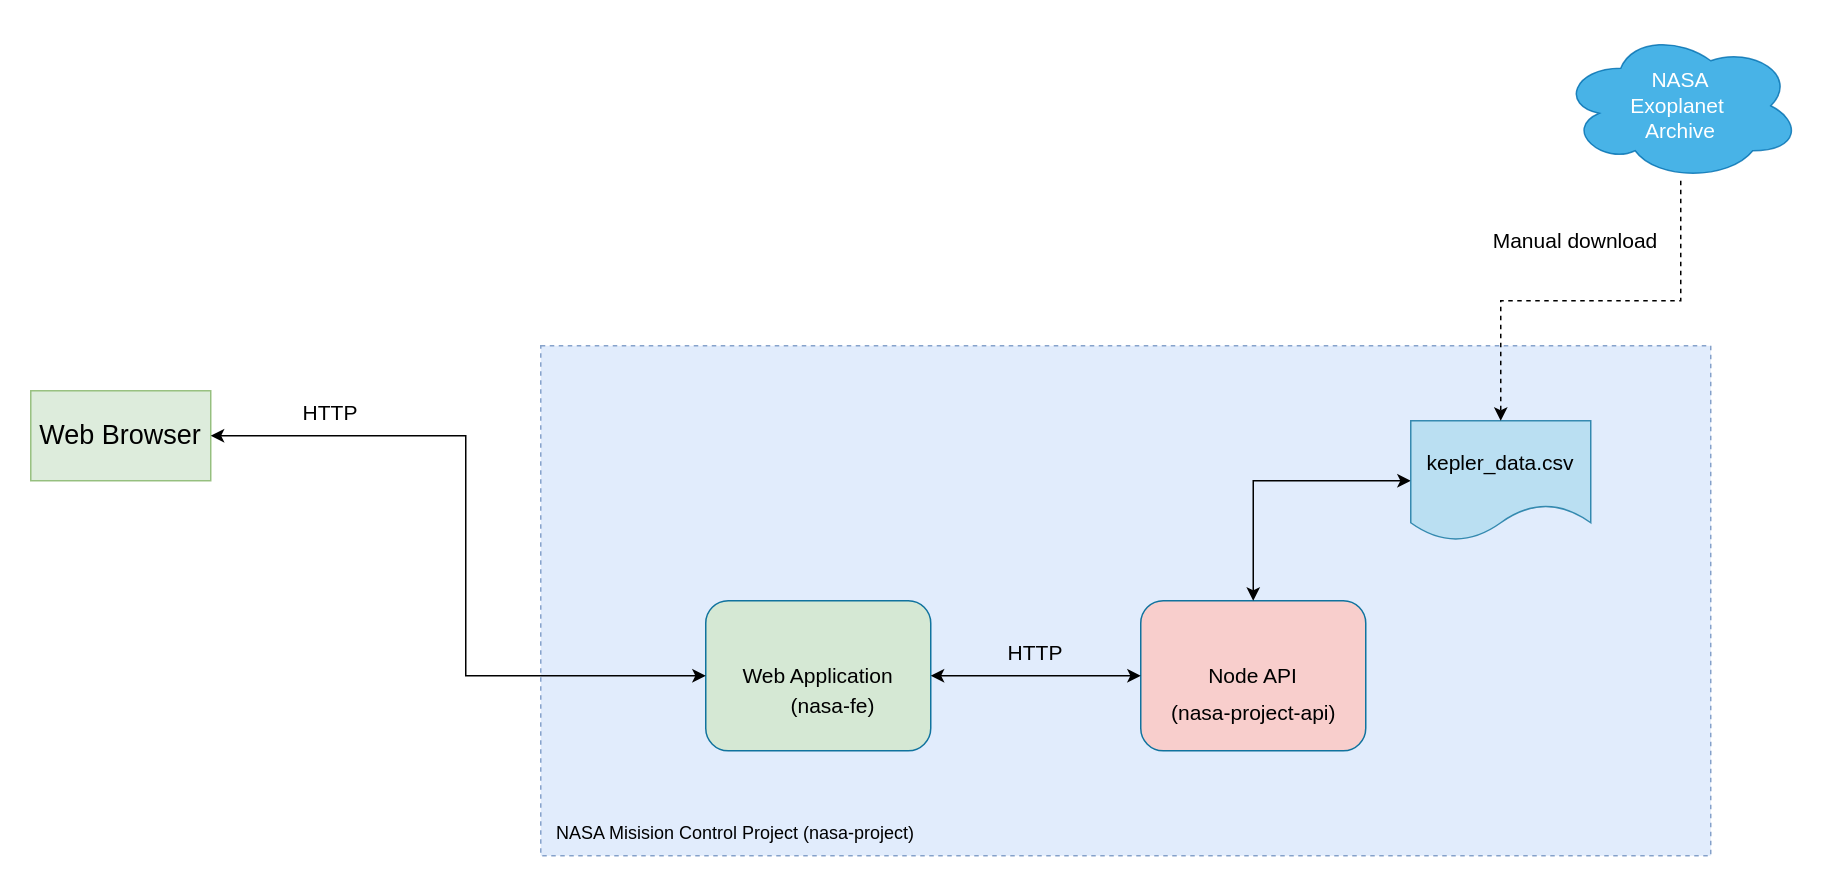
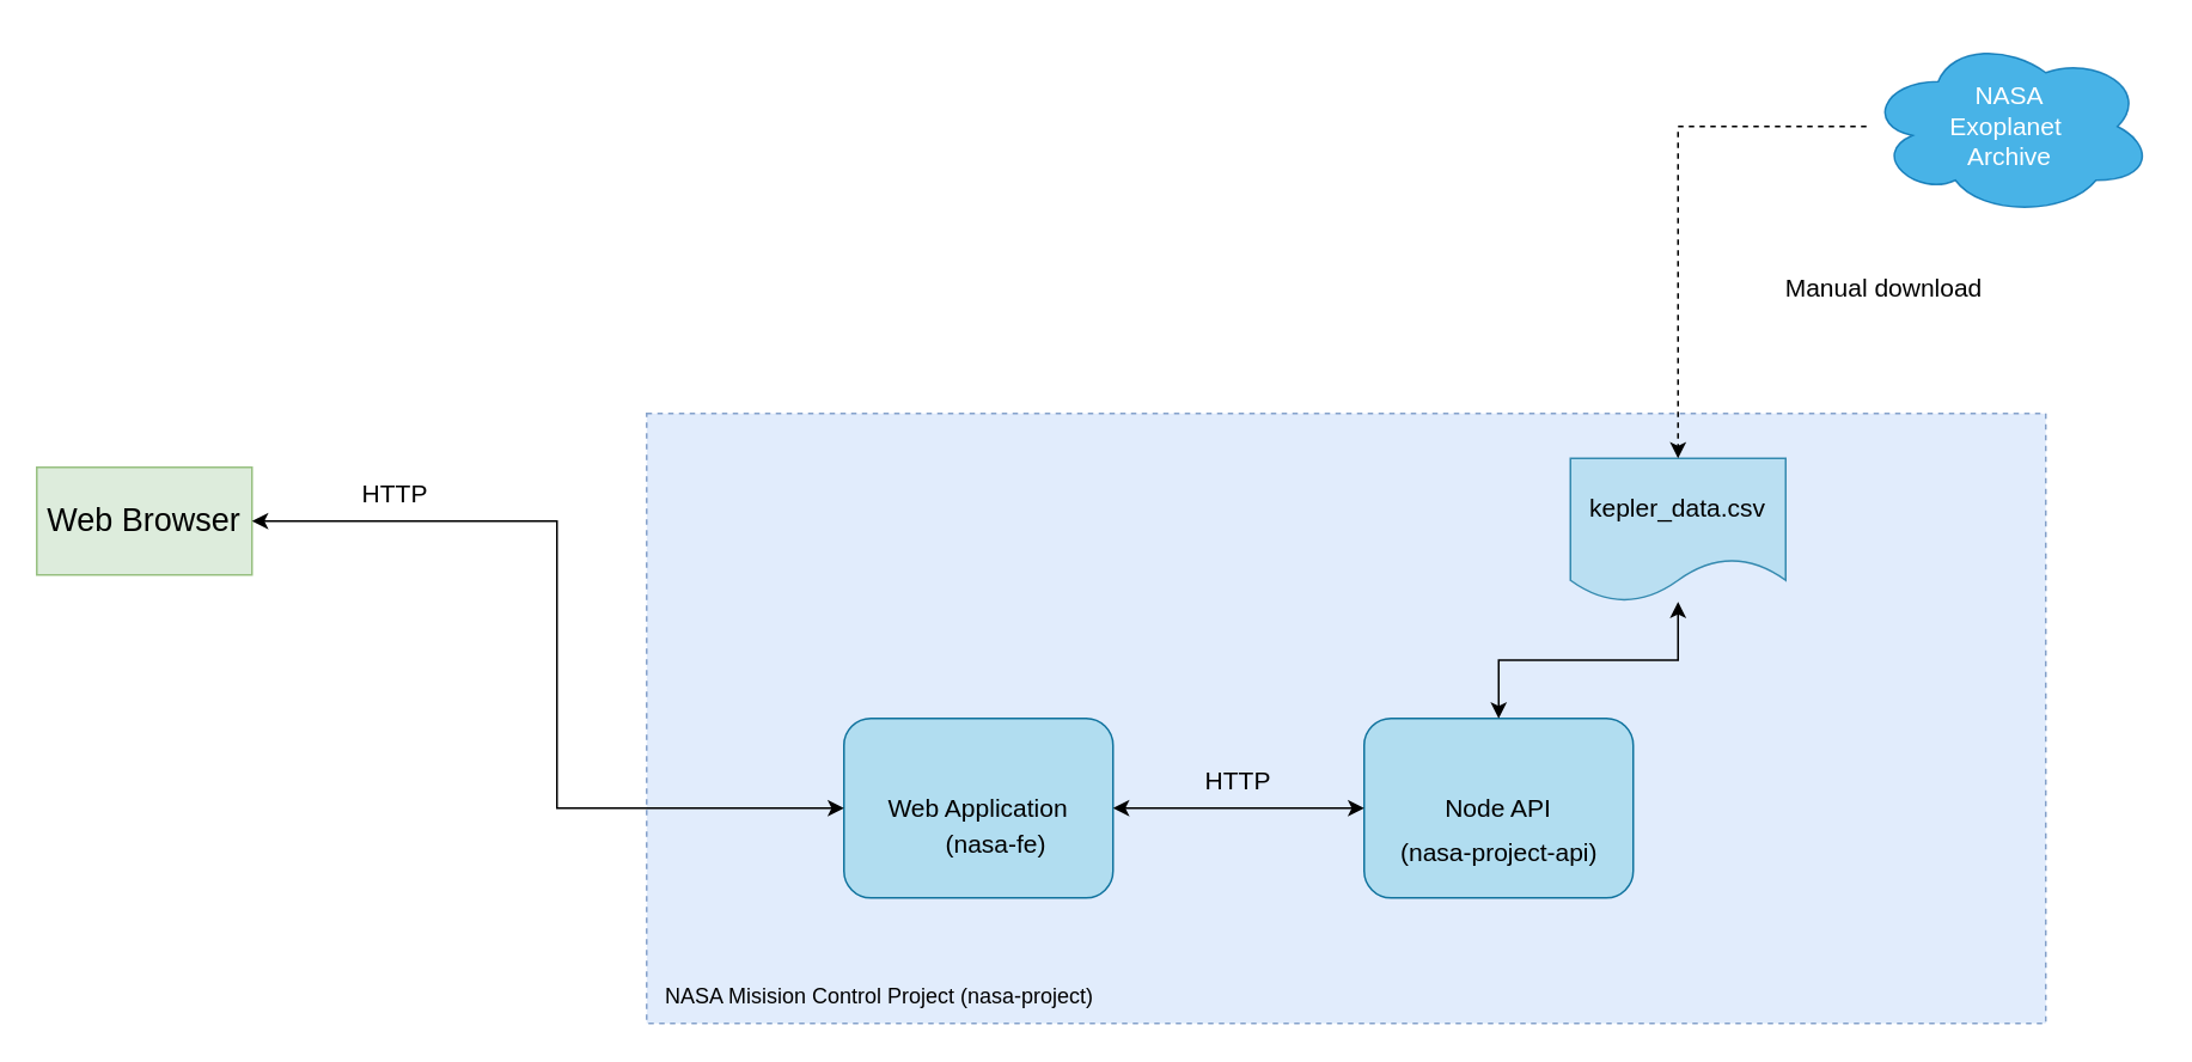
- <mxCell id="14" value="kepler_data.csv" style="shape=document;whiteSpace=wrap;html=1;boundedLbl=1;fontSize=14;opacity=80;fillColor=#b1ddf0;strokeColor=#10739e;" vertex="1" parent="1"><mxGeometry x="940" y="280" width="120" height="80" as="geometry" /></mxCell>
+ <mxCell id="14" value="kepler_data.csv" style="shape=document;whiteSpace=wrap;html=1;boundedLbl=1;fontSize=14;opacity=80;fillColor=#b1ddf0;strokeColor=#10739e;" vertex="1" parent="1"><mxGeometry x="875" y="255" width="120" height="80" as="geometry" /></mxCell>
- <mxCell id="3" value="&lt;font style=&quot;font-size: 14px&quot;&gt;Web Application&lt;/font&gt;" style="rounded=1;whiteSpace=wrap;html=1;fillColor=#d5e8d4;strokeColor=#10739e;" parent="1" vertex="1"><mxGeometry x="470" y="400" width="150" height="100" as="geometry" /></mxCell>
+ <mxCell id="3" value="&lt;font style=&quot;font-size: 14px&quot;&gt;Web Application&lt;/font&gt;" style="rounded=1;whiteSpace=wrap;html=1;fillColor=#b1ddf0;strokeColor=#10739e;" parent="1" vertex="1"><mxGeometry x="470" y="400" width="150" height="100" as="geometry" /></mxCell>
- <mxCell id="4" value="&lt;font style=&quot;font-size: 14px&quot;&gt;Node API&lt;/font&gt;" style="rounded=1;whiteSpace=wrap;html=1;fillColor=#f8cecc;strokeColor=#10739e;" parent="1" vertex="1"><mxGeometry x="760" y="400" width="150" height="100" as="geometry" /></mxCell>
+ <mxCell id="4" value="&lt;font style=&quot;font-size: 14px&quot;&gt;Node API&lt;/font&gt;" style="rounded=1;whiteSpace=wrap;html=1;fillColor=#b1ddf0;strokeColor=#10739e;" parent="1" vertex="1"><mxGeometry x="760" y="400" width="150" height="100" as="geometry" /></mxCell>
